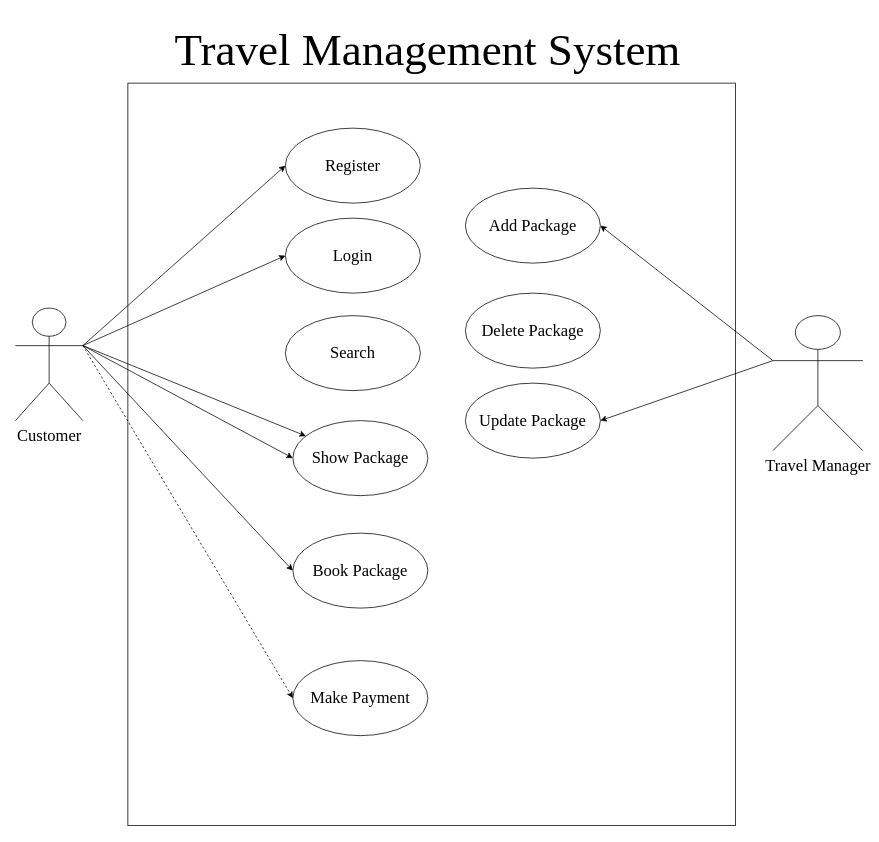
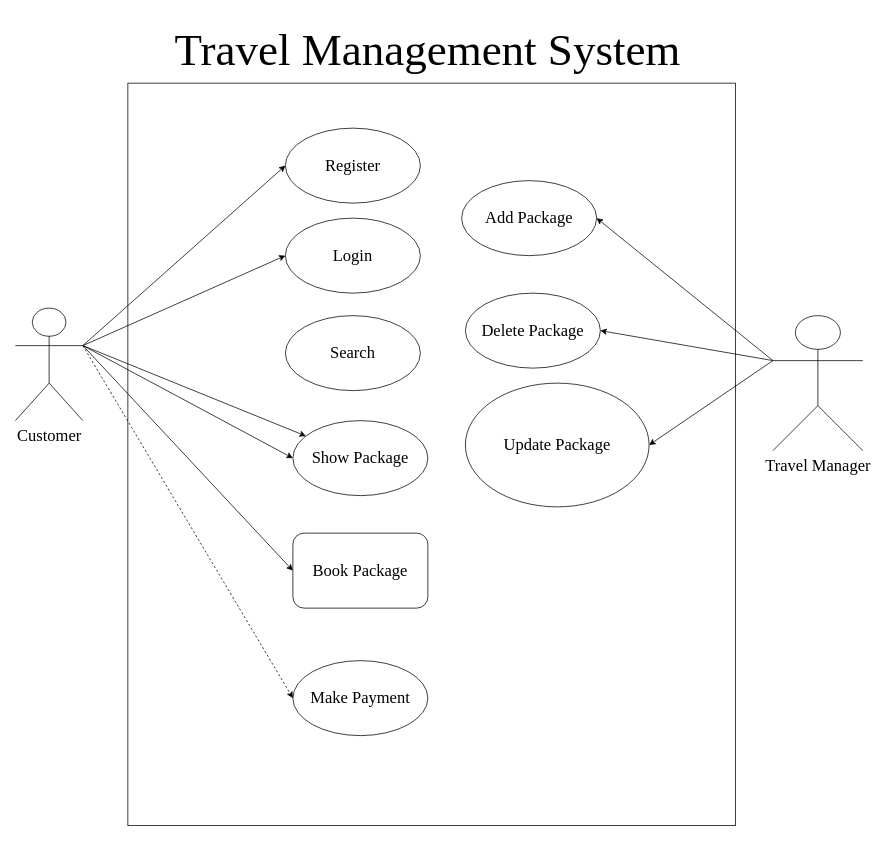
- <mxCell id="3" value="Add Package" style="ellipse;whiteSpace=wrap;html=1;fontFamily=Times New Roman;fontSize=22;" parent="1" vertex="1"><mxGeometry x="620" y="250" width="180" height="100" as="geometry" /></mxCell>
+ <mxCell id="3" value="Add Package" style="ellipse;whiteSpace=wrap;html=1;fontFamily=Times New Roman;fontSize=22;" parent="1" vertex="1"><mxGeometry x="615" y="240" width="180" height="100" as="geometry" /></mxCell>
+ <mxCell id="21" value="" style="endArrow=classic;html=1;fontFamily=Times New Roman;fontSize=22;exitX=0;exitY=0.333;exitDx=0;exitDy=0;exitPerimeter=0;entryX=1;entryY=0.5;entryDx=0;entryDy=0;" parent="1" source="13" target="11" edge="1"><mxGeometry width="50" height="50" relative="1" as="geometry"><mxPoint x="840" y="600" as="sourcePoint" /><mxPoint x="890" y="550" as="targetPoint" /></mxGeometry></mxCell>
- <mxCell id="10" value="Update Package" style="ellipse;whiteSpace=wrap;html=1;fontFamily=Times New Roman;fontSize=22;" parent="1" vertex="1"><mxGeometry x="620" y="510" width="180" height="100" as="geometry" /></mxCell>
+ <mxCell id="10" value="Update Package" style="ellipse;whiteSpace=wrap;html=1;fontFamily=Times New Roman;fontSize=22;" parent="1" vertex="1"><mxGeometry x="620" y="510" width="245" height="165" as="geometry" /></mxCell>
- <mxCell id="9" value="Book Package" style="ellipse;whiteSpace=wrap;html=1;fontFamily=Times New Roman;fontSize=22;" parent="1" vertex="1"><mxGeometry x="390" y="710" width="180" height="100" as="geometry" /></mxCell>
+ <mxCell id="9" value="Book Package" style="whiteSpace=wrap;html=1;fontFamily=Times New Roman;fontSize=22;rounded=1;" parent="1" vertex="1"><mxGeometry x="390" y="710" width="180" height="100" as="geometry" /></mxCell>
